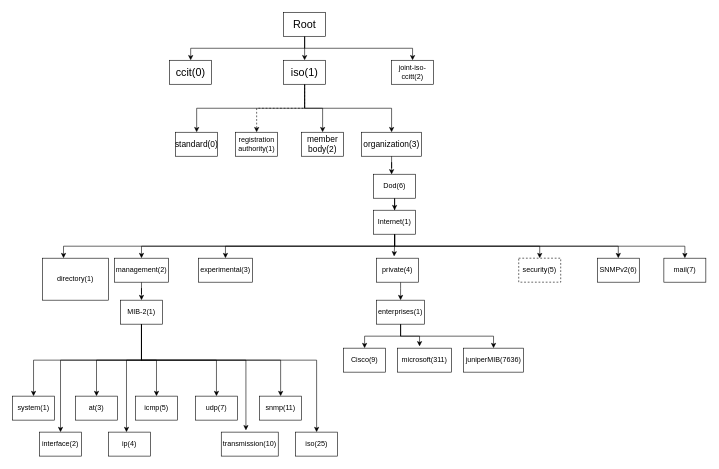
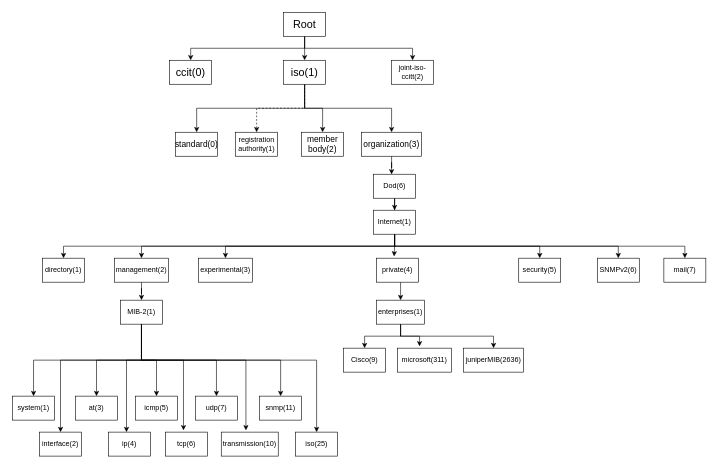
- <mxCell id="59" value="security(5)" style="rounded=0;whiteSpace=wrap;html=1;dashed=1;" vertex="1" parent="1"><mxGeometry x="864" y="430" width="70" height="40" as="geometry" /></mxCell>
+ <mxCell id="59" value="security(5)" style="rounded=0;whiteSpace=wrap;html=1;" vertex="1" parent="1"><mxGeometry x="864" y="430" width="70" height="40" as="geometry" /></mxCell>
- <mxCell id="32" value="directory(1)" style="rounded=0;whiteSpace=wrap;html=1;" vertex="1" parent="1"><mxGeometry x="70" y="430" width="110" height="70" as="geometry" /></mxCell>
+ <mxCell id="32" value="directory(1)" style="rounded=0;whiteSpace=wrap;html=1;" vertex="1" parent="1"><mxGeometry x="70" y="430" width="70" height="40" as="geometry" /></mxCell>
- <mxCell id="53" value="juniperMIB(7636)" style="rounded=0;whiteSpace=wrap;html=1;" vertex="1" parent="1"><mxGeometry x="772" y="580" width="100" height="40" as="geometry" /></mxCell>
+ <mxCell id="53" value="juniperMIB(2636)" style="rounded=0;whiteSpace=wrap;html=1;" vertex="1" parent="1"><mxGeometry x="772" y="580" width="100" height="40" as="geometry" /></mxCell>
+ <mxCell id="62" style="edgeStyle=orthogonalEdgeStyle;rounded=0;orthogonalLoop=1;jettySize=auto;html=1;entryX=0.429;entryY=-0.075;entryDx=0;entryDy=0;entryPerimeter=0;" edge="1" parent="1" source="26" target="47"><mxGeometry relative="1" as="geometry"><Array as="points"><mxPoint x="235" y="600" /><mxPoint x="305" y="600" /></Array></mxGeometry></mxCell>
+ <mxCell id="47" value="tcp(6)" style="rounded=0;whiteSpace=wrap;html=1;" vertex="1" parent="1"><mxGeometry x="275" y="720" width="70" height="40" as="geometry" /></mxCell>
